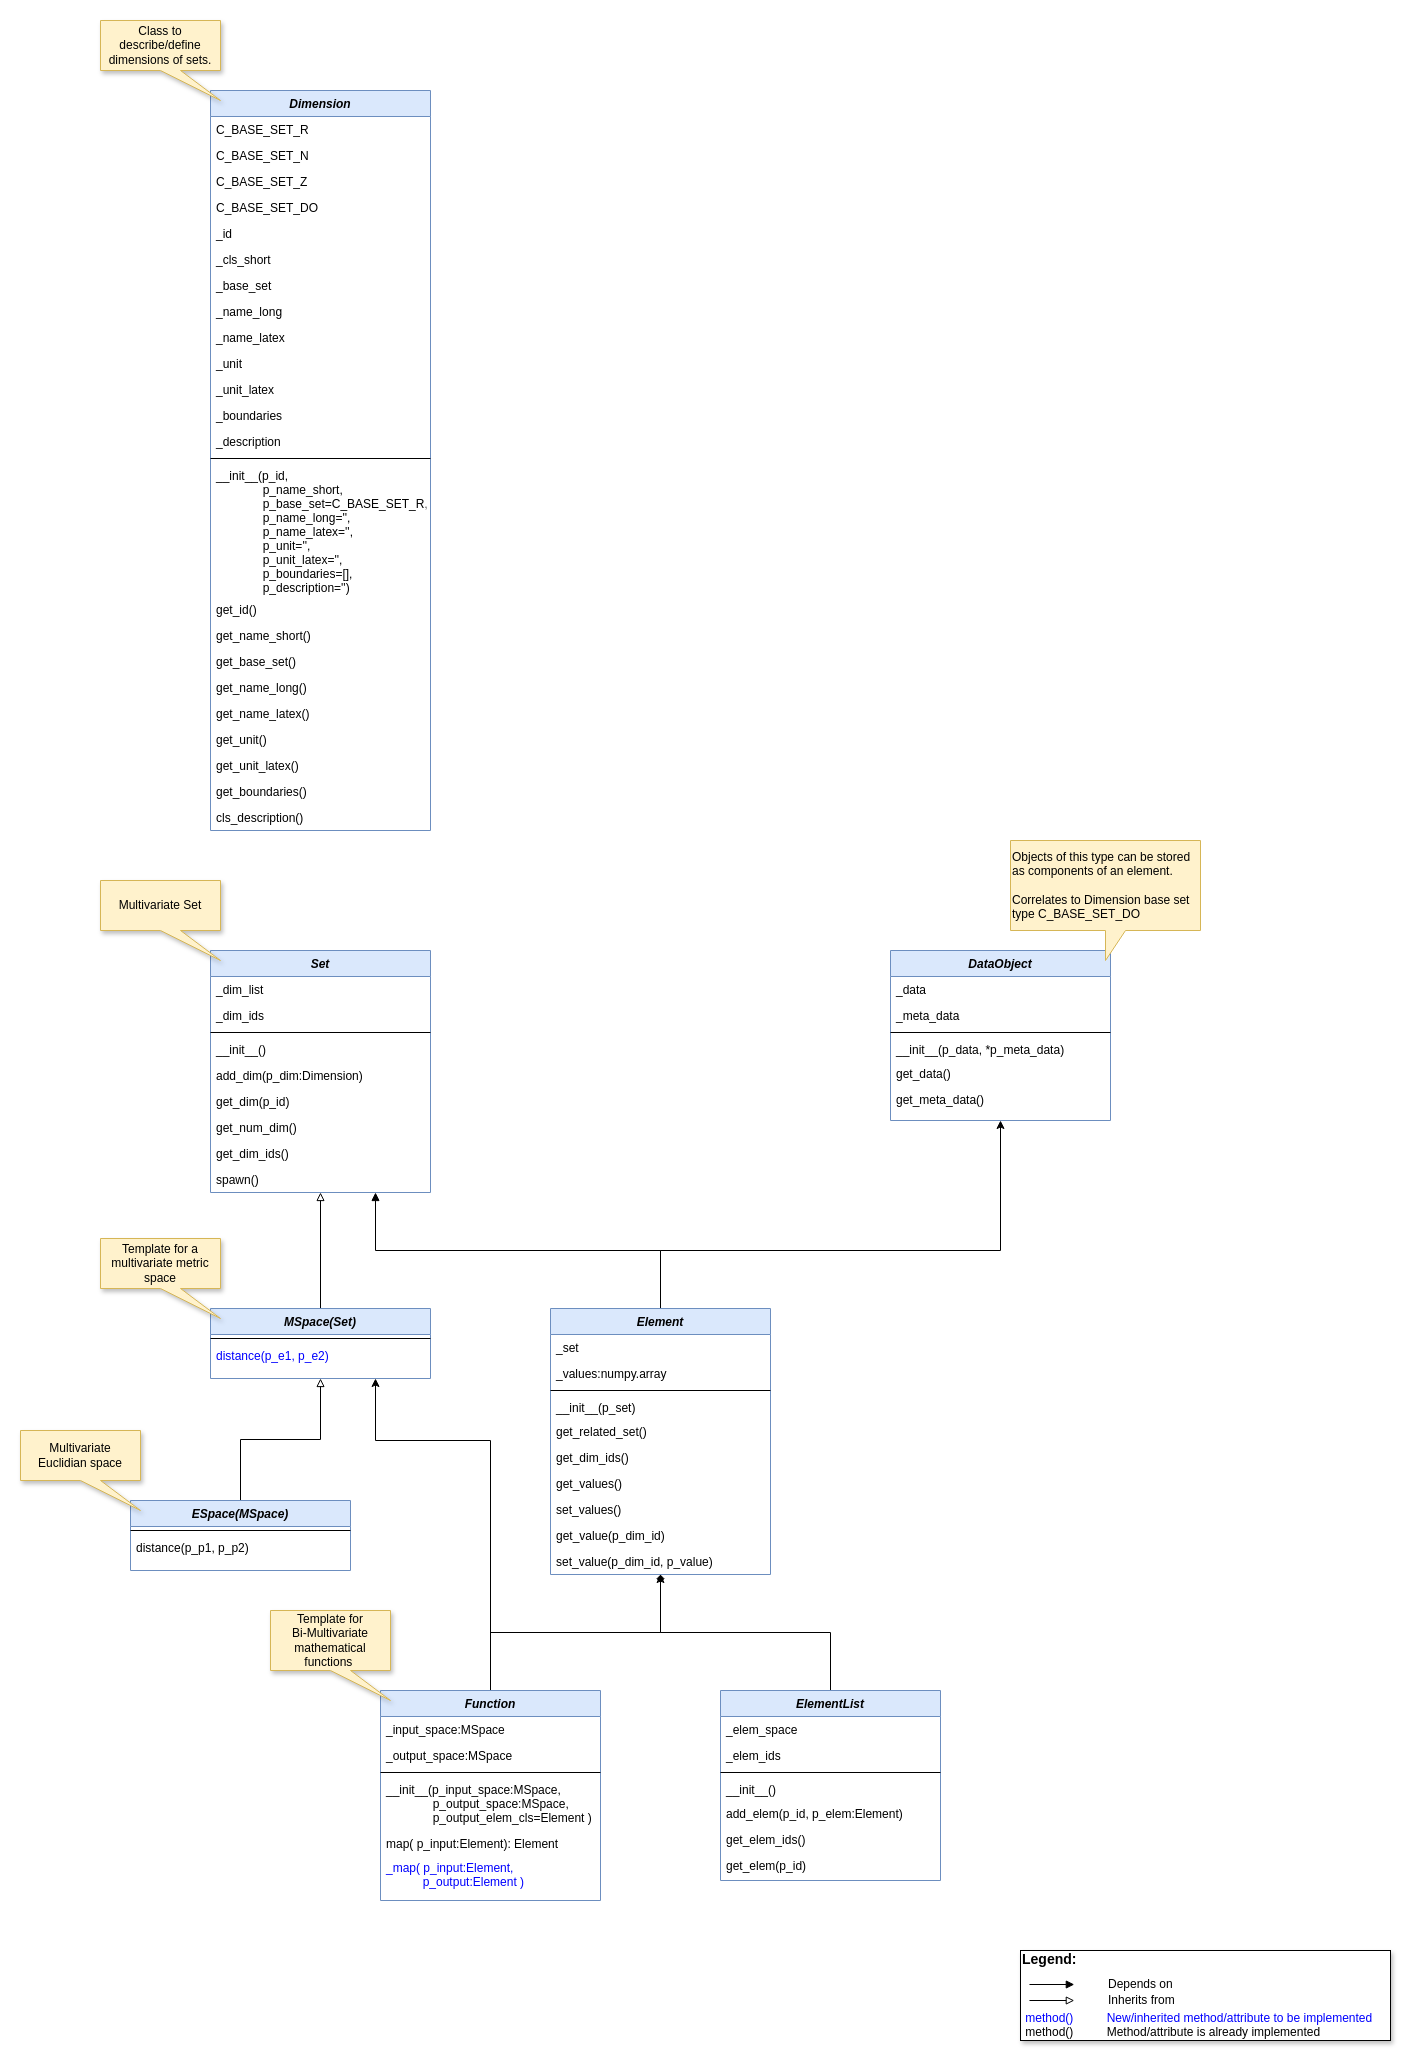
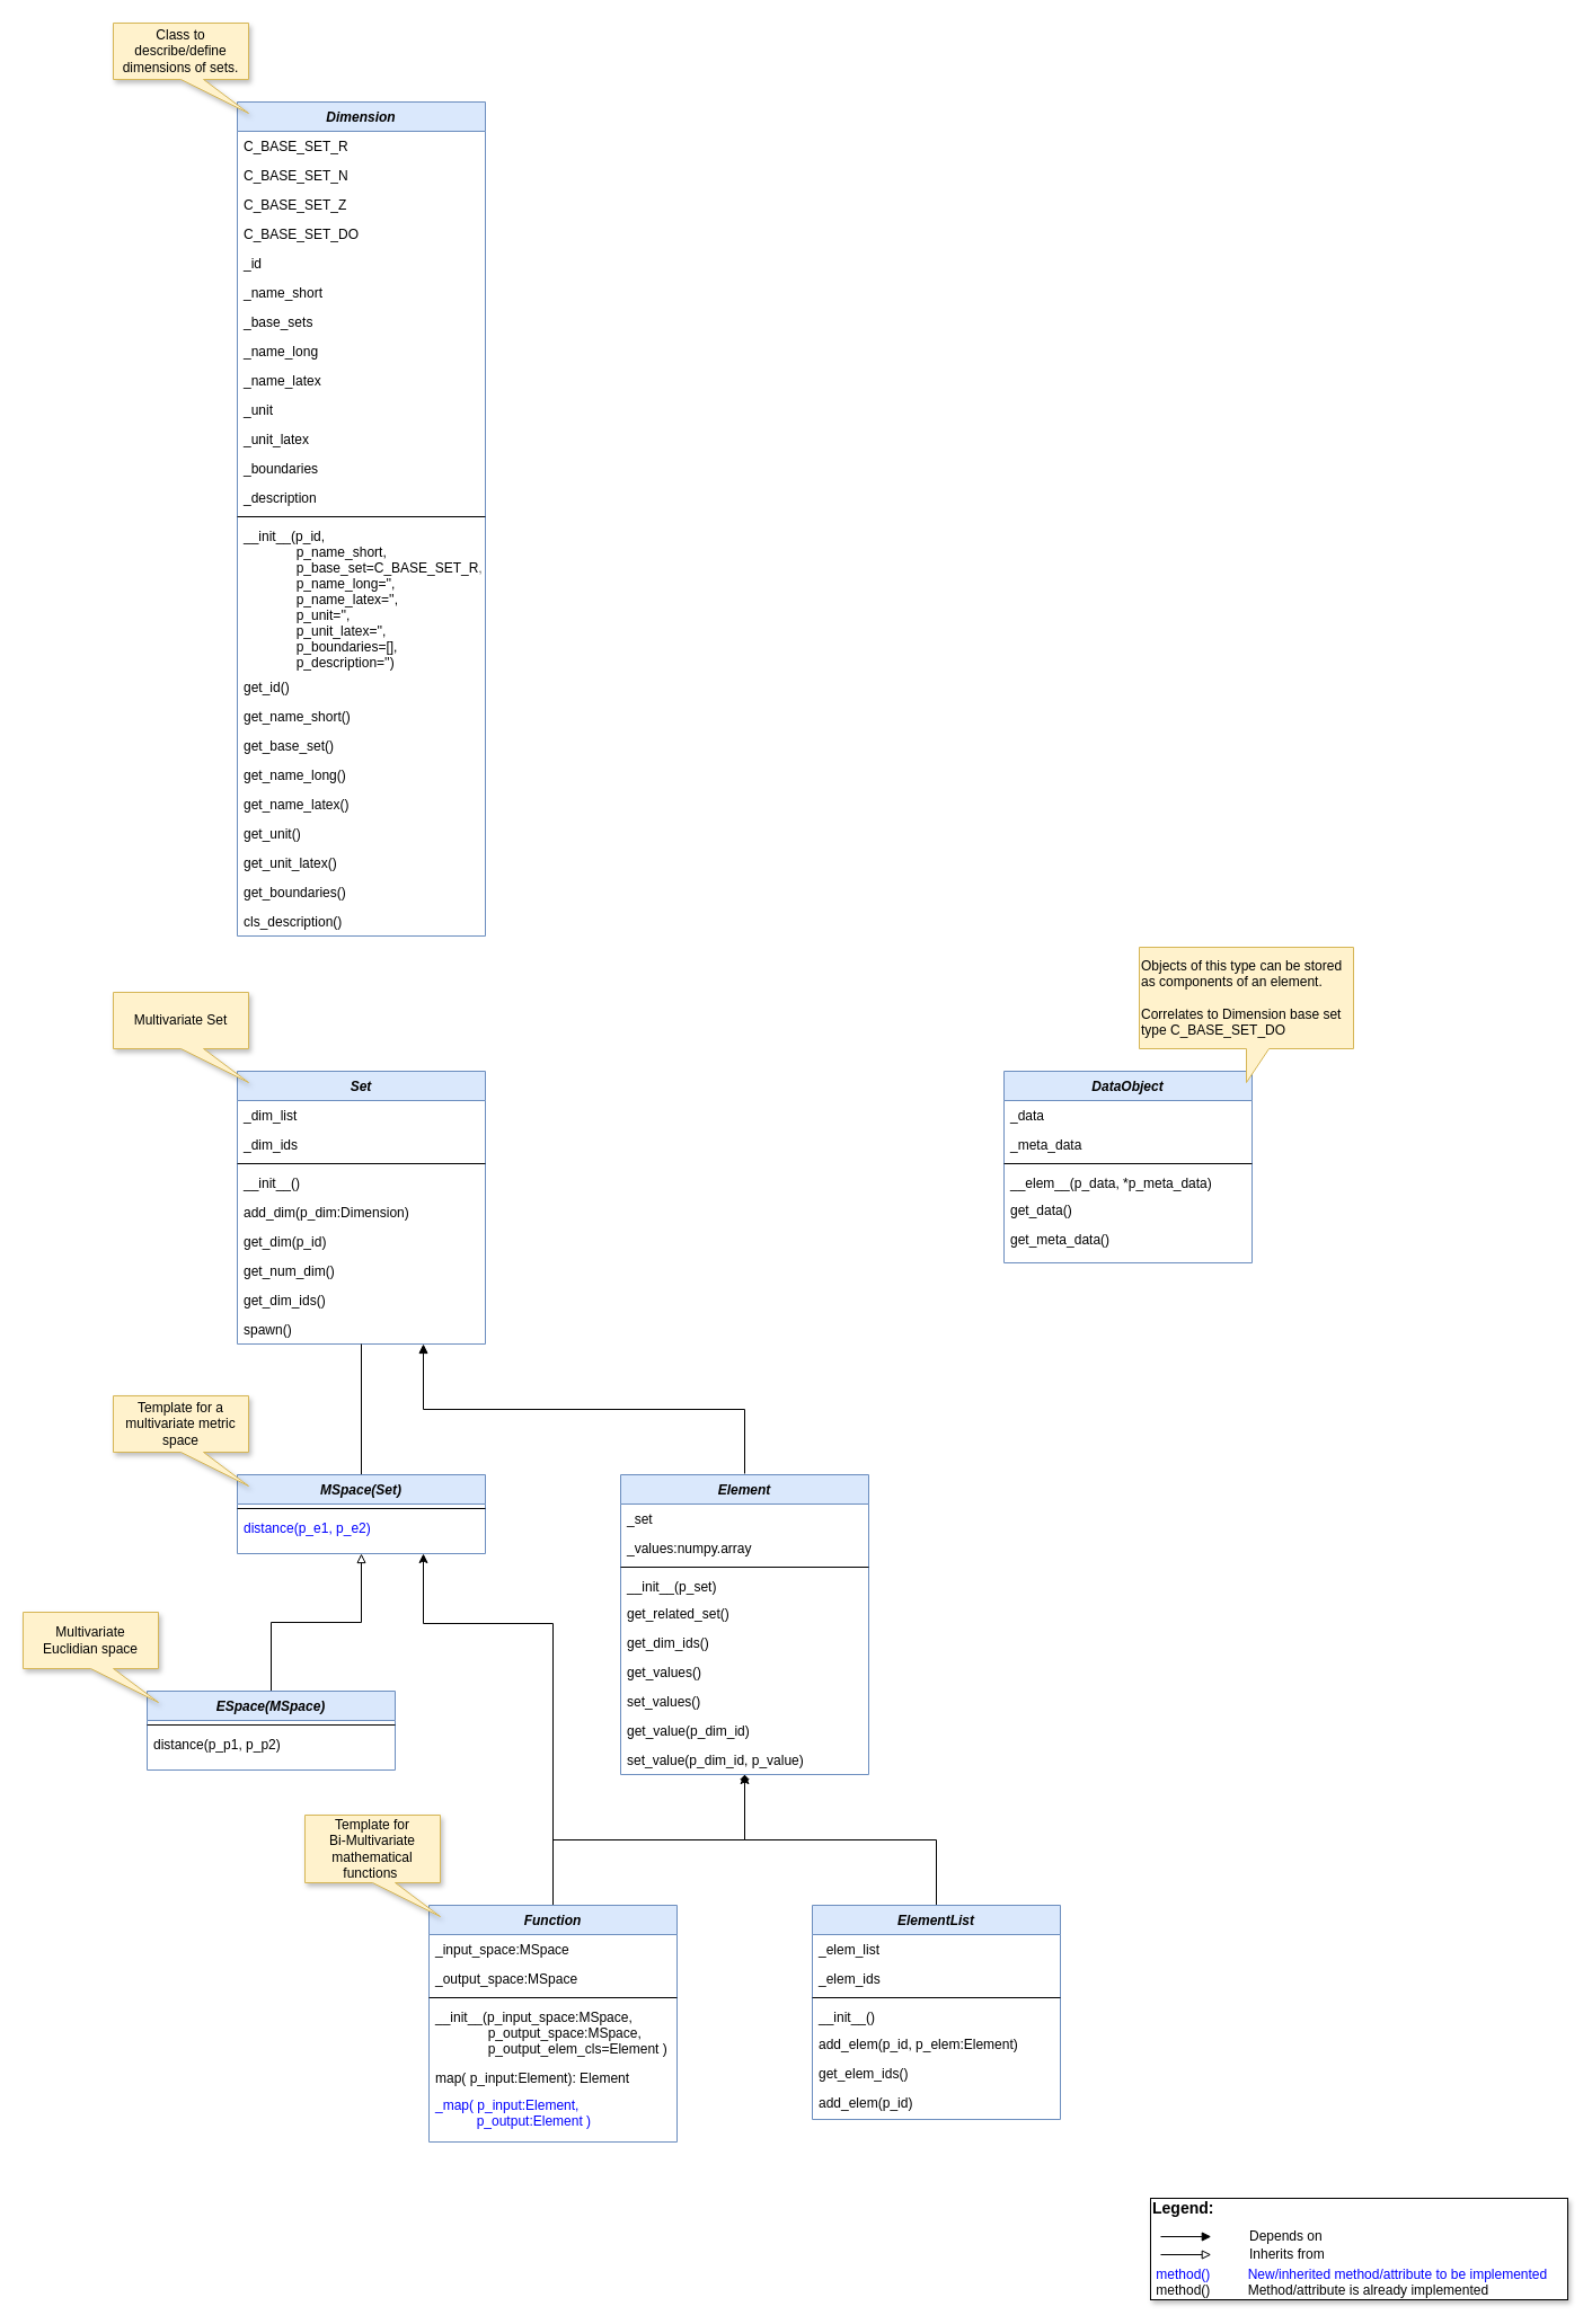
- <mxCell id="22" value="_cls_short" style="text;align=left;verticalAlign=top;spacingLeft=4;spacingRight=4;overflow=hidden;rotatable=0;points=[[0,0.5],[1,0.5]];portConstraint=eastwest;" parent="16" vertex="1"><mxGeometry y="156" width="220" height="26" as="geometry" /></mxCell>
+ <mxCell id="22" value="_name_short" style="text;align=left;verticalAlign=top;spacingLeft=4;spacingRight=4;overflow=hidden;rotatable=0;points=[[0,0.5],[1,0.5]];portConstraint=eastwest;" parent="16" vertex="1"><mxGeometry y="156" width="220" height="26" as="geometry" /></mxCell>
- <mxCell id="23" value="_base_set" style="text;align=left;verticalAlign=top;spacingLeft=4;spacingRight=4;overflow=hidden;rotatable=0;points=[[0,0.5],[1,0.5]];portConstraint=eastwest;" parent="16" vertex="1"><mxGeometry y="182" width="220" height="26" as="geometry" /></mxCell>
+ <mxCell id="23" value="_base_sets" style="text;align=left;verticalAlign=top;spacingLeft=4;spacingRight=4;overflow=hidden;rotatable=0;points=[[0,0.5],[1,0.5]];portConstraint=eastwest;" parent="16" vertex="1"><mxGeometry y="182" width="220" height="26" as="geometry" /></mxCell>
- <mxCell id="80" value="__init__(p_data, *p_meta_data)" style="text;align=left;verticalAlign=top;spacingLeft=4;spacingRight=4;overflow=hidden;rotatable=0;points=[[0,0.5],[1,0.5]];portConstraint=eastwest;" parent="76" vertex="1"><mxGeometry y="86" width="220" height="24" as="geometry" /></mxCell>
+ <mxCell id="80" value="__elem__(p_data, *p_meta_data)" style="text;align=left;verticalAlign=top;spacingLeft=4;spacingRight=4;overflow=hidden;rotatable=0;points=[[0,0.5],[1,0.5]];portConstraint=eastwest;" parent="76" vertex="1"><mxGeometry y="86" width="220" height="24" as="geometry" /></mxCell>
- <mxCell id="54" style="edgeStyle=orthogonalEdgeStyle;rounded=0;orthogonalLoop=1;jettySize=auto;html=1;endArrow=block;endFill=0;" parent="1" source="63" target="6" edge="1"><mxGeometry relative="1" as="geometry"><mxPoint x="310" y="960" as="targetPoint" /></mxGeometry></mxCell>
+ <mxCell id="54" style="edgeStyle=orthogonalEdgeStyle;rounded=0;orthogonalLoop=1;jettySize=auto;html=1;endArrow=none;endFill=0;" parent="1" source="63" target="6" edge="1"><mxGeometry relative="1" as="geometry"><mxPoint x="310" y="960" as="targetPoint" /></mxGeometry></mxCell>
- <mxCell id="42" style="edgeStyle=orthogonalEdgeStyle;rounded=0;orthogonalLoop=1;jettySize=auto;html=1;exitX=0.5;exitY=0;exitDx=0;exitDy=0;" parent="1" source="43" target="76" edge="1"><mxGeometry relative="1" as="geometry"><Array as="points"><mxPoint x="660" y="1250" /><mxPoint x="1000" y="1250" /></Array></mxGeometry></mxCell>
- <mxCell id="69" value="_elem_space" style="text;align=left;verticalAlign=top;spacingLeft=4;spacingRight=4;overflow=hidden;rotatable=0;points=[[0,0.5],[1,0.5]];portConstraint=eastwest;" parent="68" vertex="1"><mxGeometry y="26" width="220" height="26" as="geometry" /></mxCell>
+ <mxCell id="69" value="_elem_list" style="text;align=left;verticalAlign=top;spacingLeft=4;spacingRight=4;overflow=hidden;rotatable=0;points=[[0,0.5],[1,0.5]];portConstraint=eastwest;" parent="68" vertex="1"><mxGeometry y="26" width="220" height="26" as="geometry" /></mxCell>
- <mxCell id="75" value="get_elem(p_id)" style="text;align=left;verticalAlign=top;spacingLeft=4;spacingRight=4;overflow=hidden;rotatable=0;points=[[0,0.5],[1,0.5]];portConstraint=eastwest;" parent="68" vertex="1"><mxGeometry y="162" width="220" height="26" as="geometry" /></mxCell>
+ <mxCell id="75" value="add_elem(p_id)" style="text;align=left;verticalAlign=top;spacingLeft=4;spacingRight=4;overflow=hidden;rotatable=0;points=[[0,0.5],[1,0.5]];portConstraint=eastwest;" parent="68" vertex="1"><mxGeometry y="162" width="220" height="26" as="geometry" /></mxCell>
